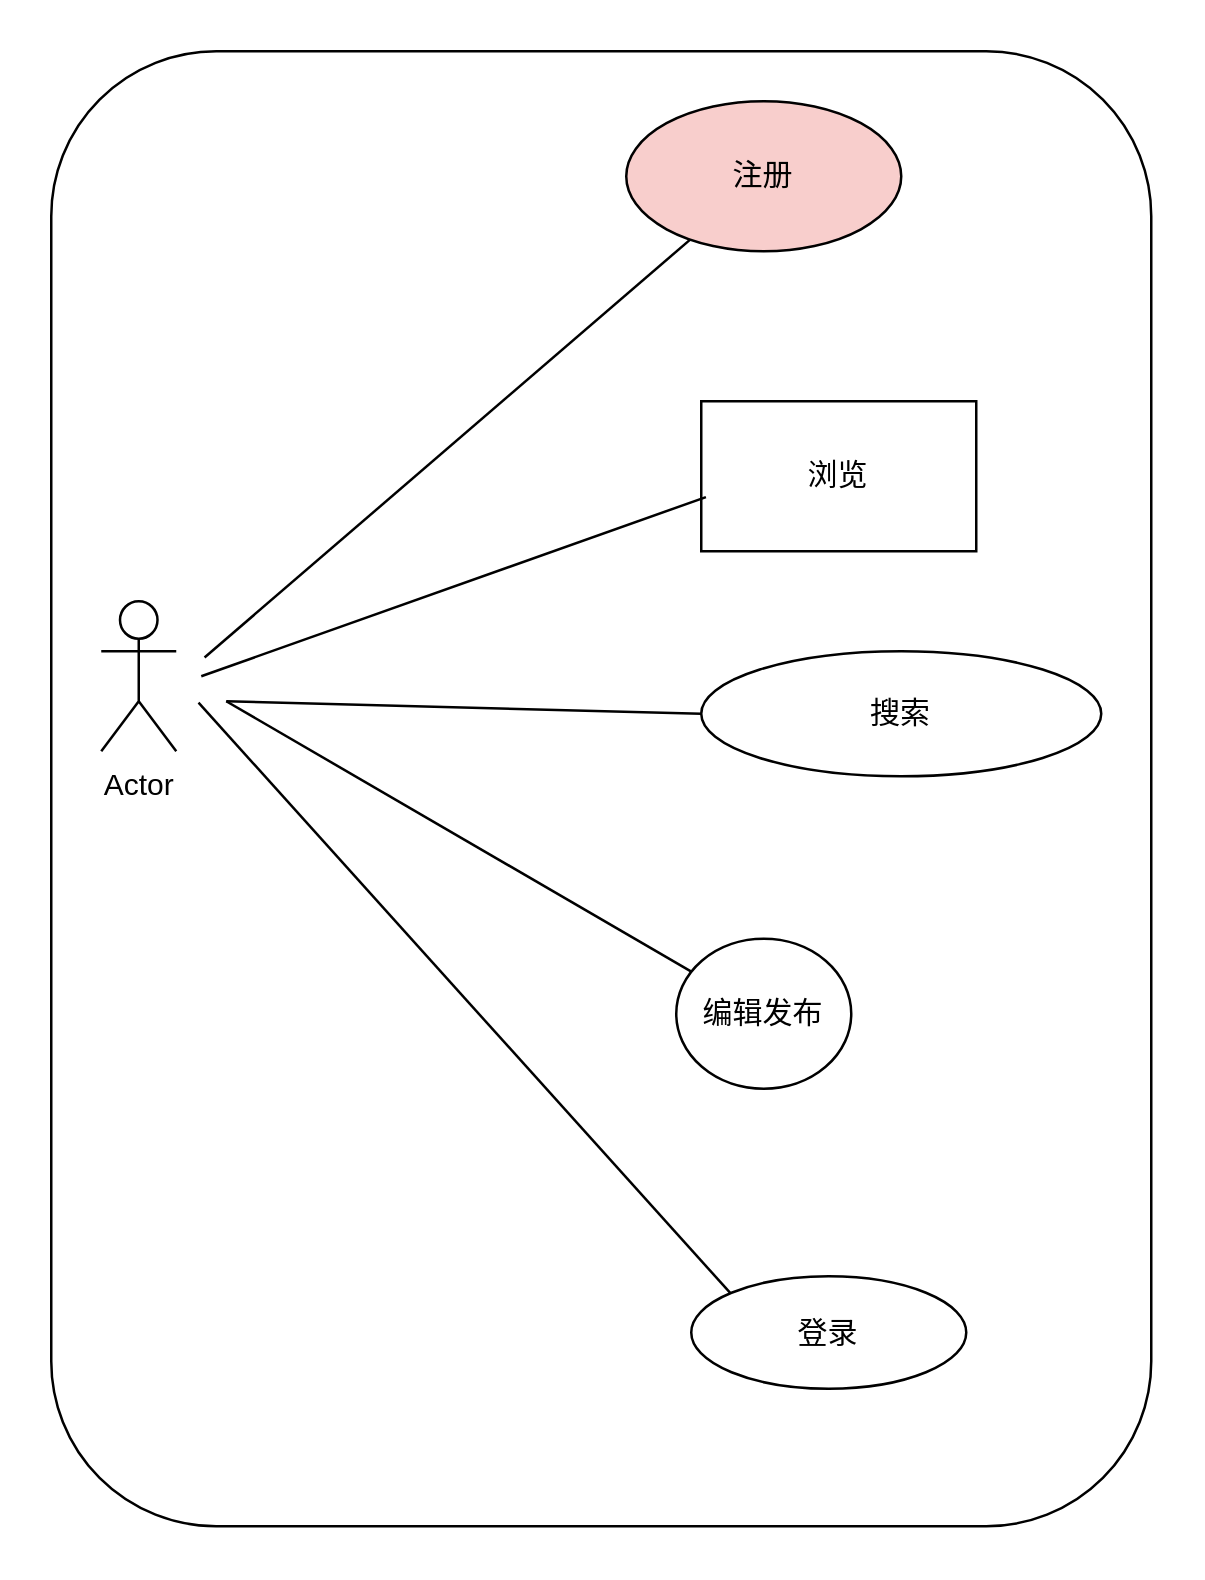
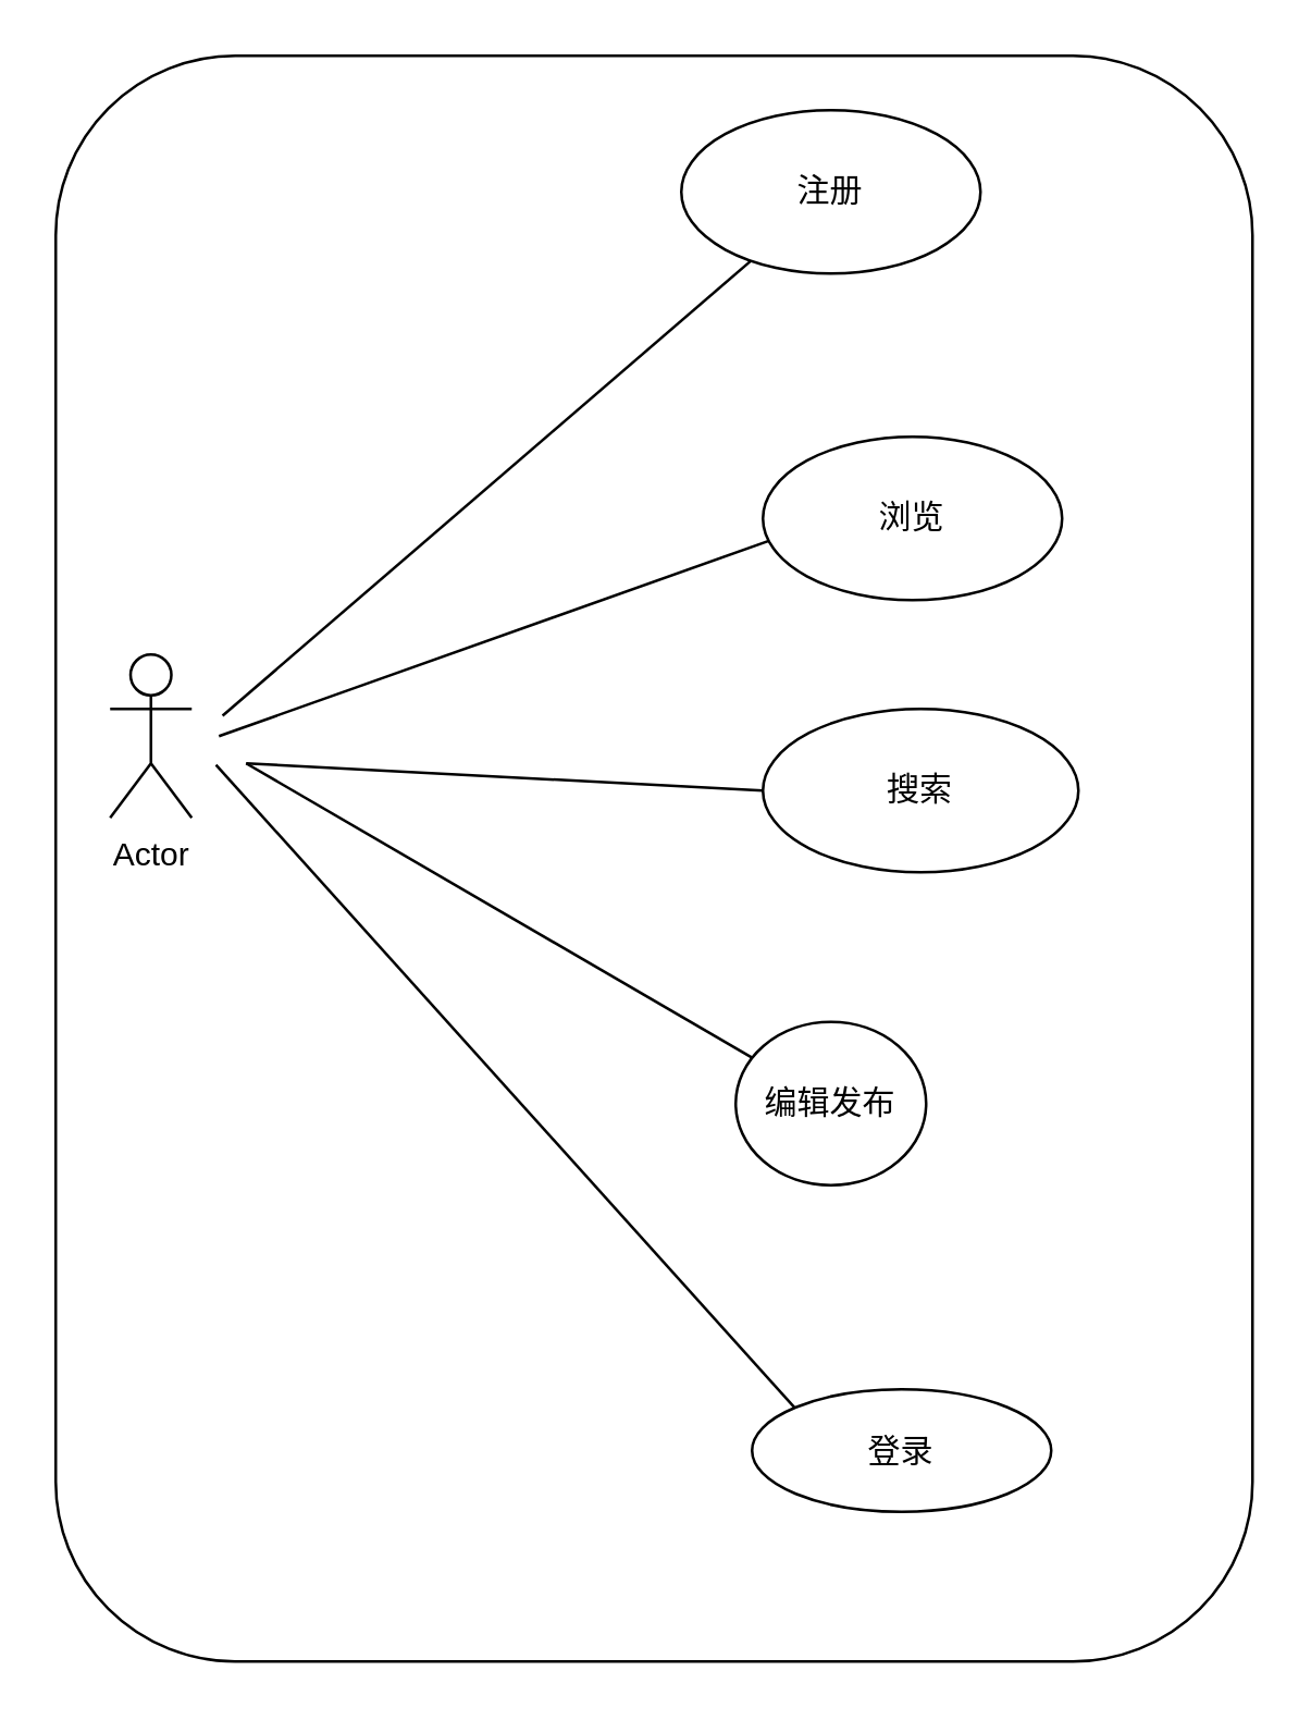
- <mxCell id="4" value="注册" style="ellipse;whiteSpace=wrap;html=1;fillColor=#f8cecc;" vertex="1" parent="1"><mxGeometry x="250" y="40" width="110" height="60" as="geometry" /></mxCell>
+ <mxCell id="4" value="注册" style="ellipse;whiteSpace=wrap;html=1;" vertex="1" parent="1"><mxGeometry x="250" y="40" width="110" height="60" as="geometry" /></mxCell>
- <mxCell id="11" value="浏览" style="whiteSpace=wrap;html=1;rounded=0;" vertex="1" parent="1"><mxGeometry x="280" y="160" width="110" height="60" as="geometry" /></mxCell>
+ <mxCell id="11" value="浏览" style="ellipse;whiteSpace=wrap;html=1;" vertex="1" parent="1"><mxGeometry x="280" y="160" width="110" height="60" as="geometry" /></mxCell>
- <mxCell id="6" value="搜索" style="ellipse;whiteSpace=wrap;html=1;" vertex="1" parent="1"><mxGeometry x="280" y="260" width="160" height="50" as="geometry" /></mxCell>
+ <mxCell id="6" value="搜索" style="ellipse;whiteSpace=wrap;html=1;" vertex="1" parent="1"><mxGeometry x="280" y="260" width="116" height="60" as="geometry" /></mxCell>
